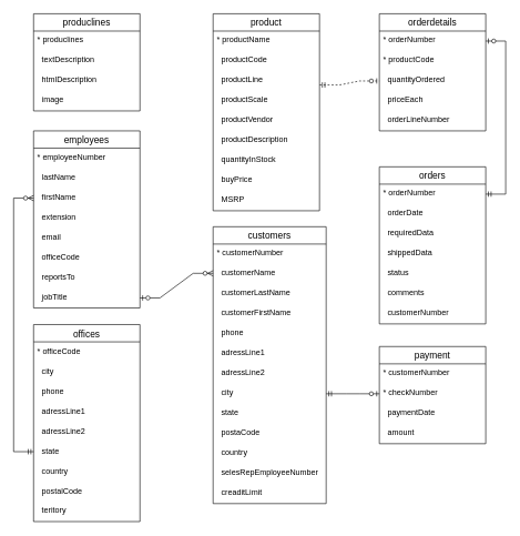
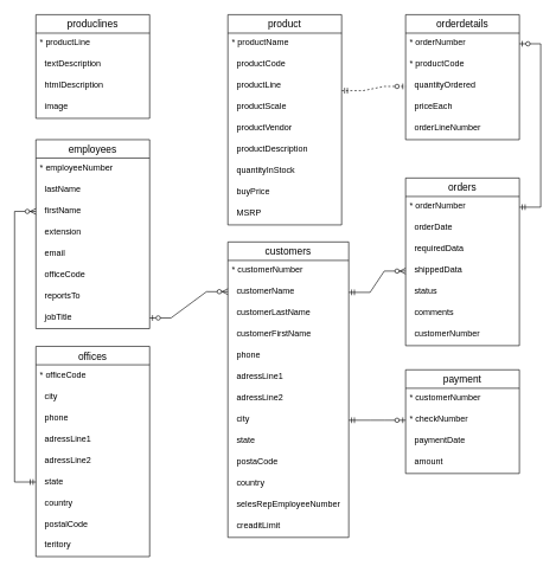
- <mxCell id="22" value="* produclines" style="text;strokeColor=none;fillColor=none;spacingLeft=4;spacingRight=4;overflow=hidden;rotatable=0;points=[[0,0.5],[1,0.5]];portConstraint=eastwest;fontSize=12;" parent="21" vertex="1"><mxGeometry y="26" width="160" height="30" as="geometry" /></mxCell>
+ <mxCell id="22" value="* productLine" style="text;strokeColor=none;fillColor=none;spacingLeft=4;spacingRight=4;overflow=hidden;rotatable=0;points=[[0,0.5],[1,0.5]];portConstraint=eastwest;fontSize=12;" parent="21" vertex="1"><mxGeometry y="26" width="160" height="30" as="geometry" /></mxCell>
+ <mxCell id="69" value="" style="edgeStyle=entityRelationEdgeStyle;fontSize=12;html=1;endArrow=ERzeroToMany;startArrow=ERmandOne;rounded=0;entryX=0;entryY=0.5;entryDx=0;entryDy=0;exitX=1;exitY=0.5;exitDx=0;exitDy=0;" parent="1" source="57" target="36" edge="1"><mxGeometry width="100" height="100" relative="1" as="geometry"><mxPoint x="480" y="379" as="sourcePoint" /><mxPoint x="560" y="290" as="targetPoint" /></mxGeometry></mxCell>
